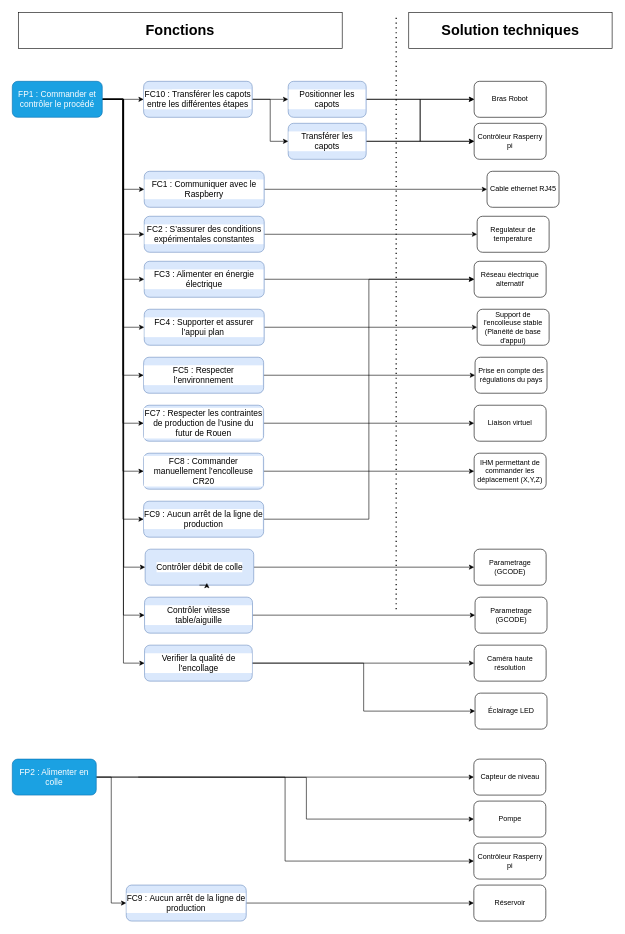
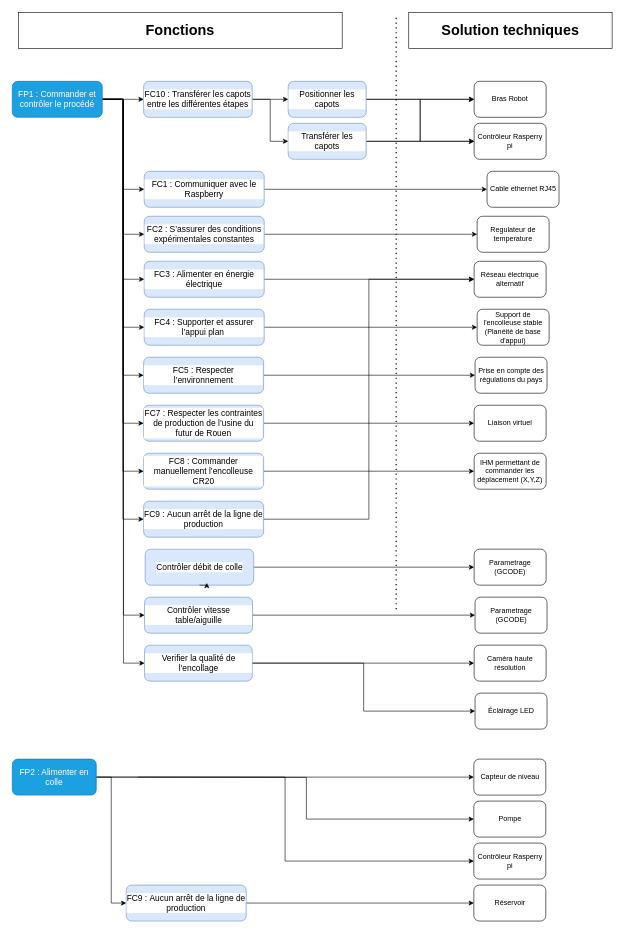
- <mxCell id="17" style="edgeStyle=orthogonalEdgeStyle;rounded=0;orthogonalLoop=1;jettySize=auto;html=1;entryX=0;entryY=0.5;entryDx=0;entryDy=0;" edge="1" parent="1" source="26" target="9"><mxGeometry relative="1" as="geometry" /></mxCell>
